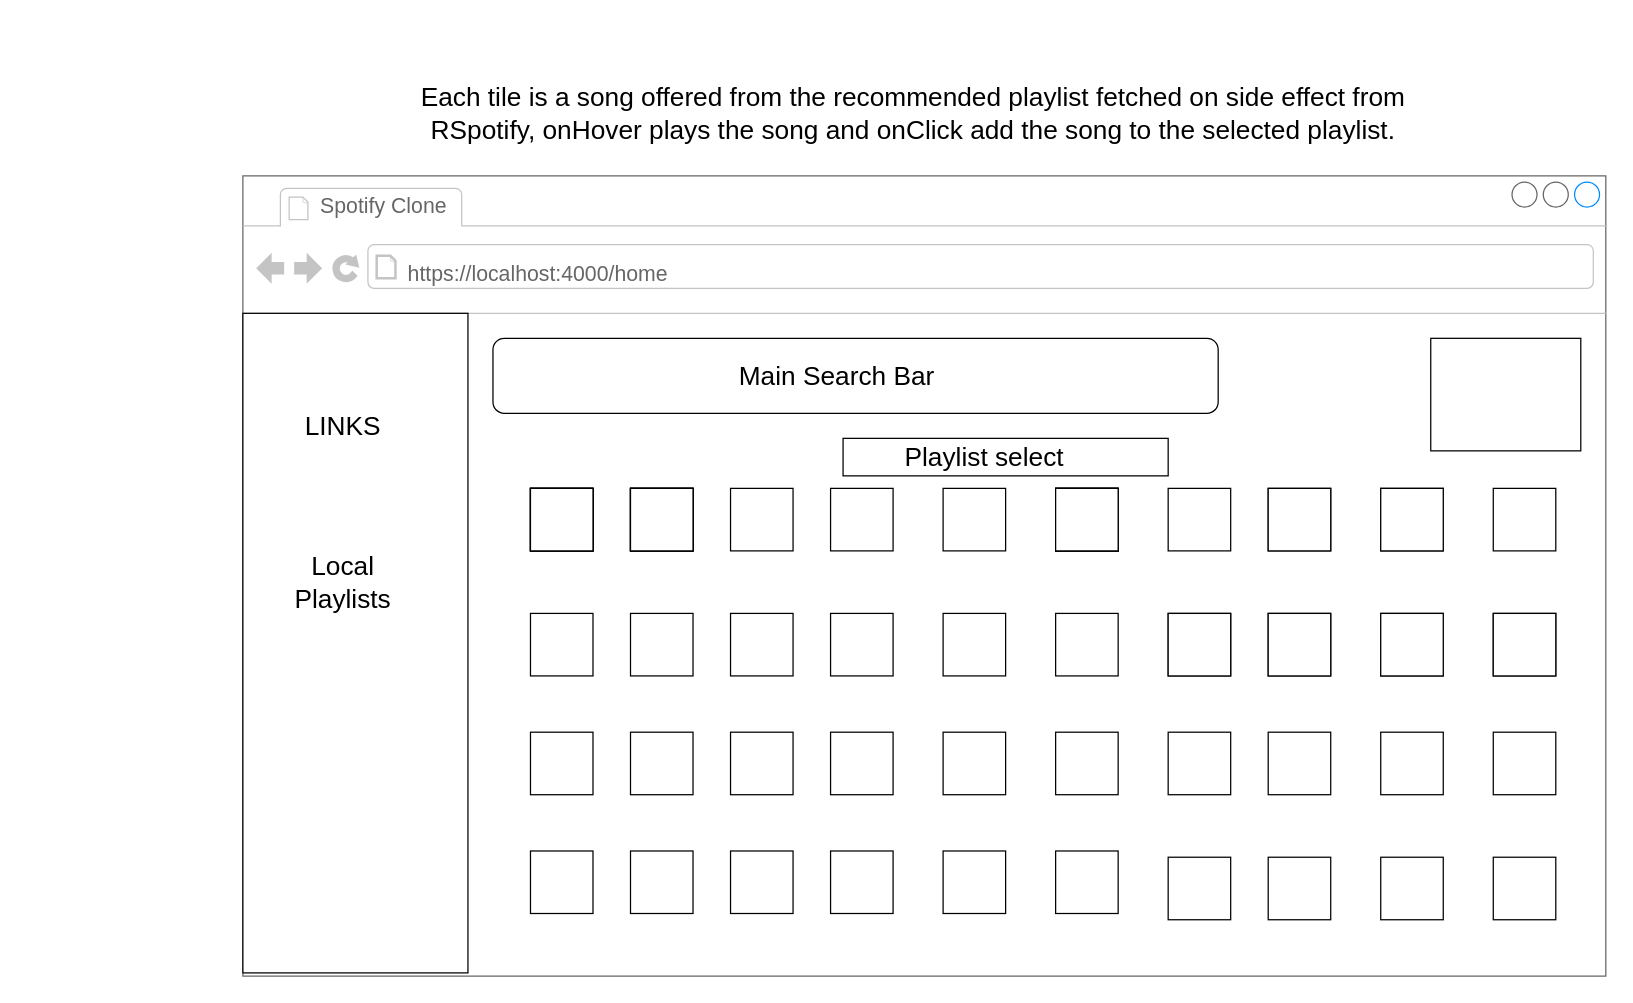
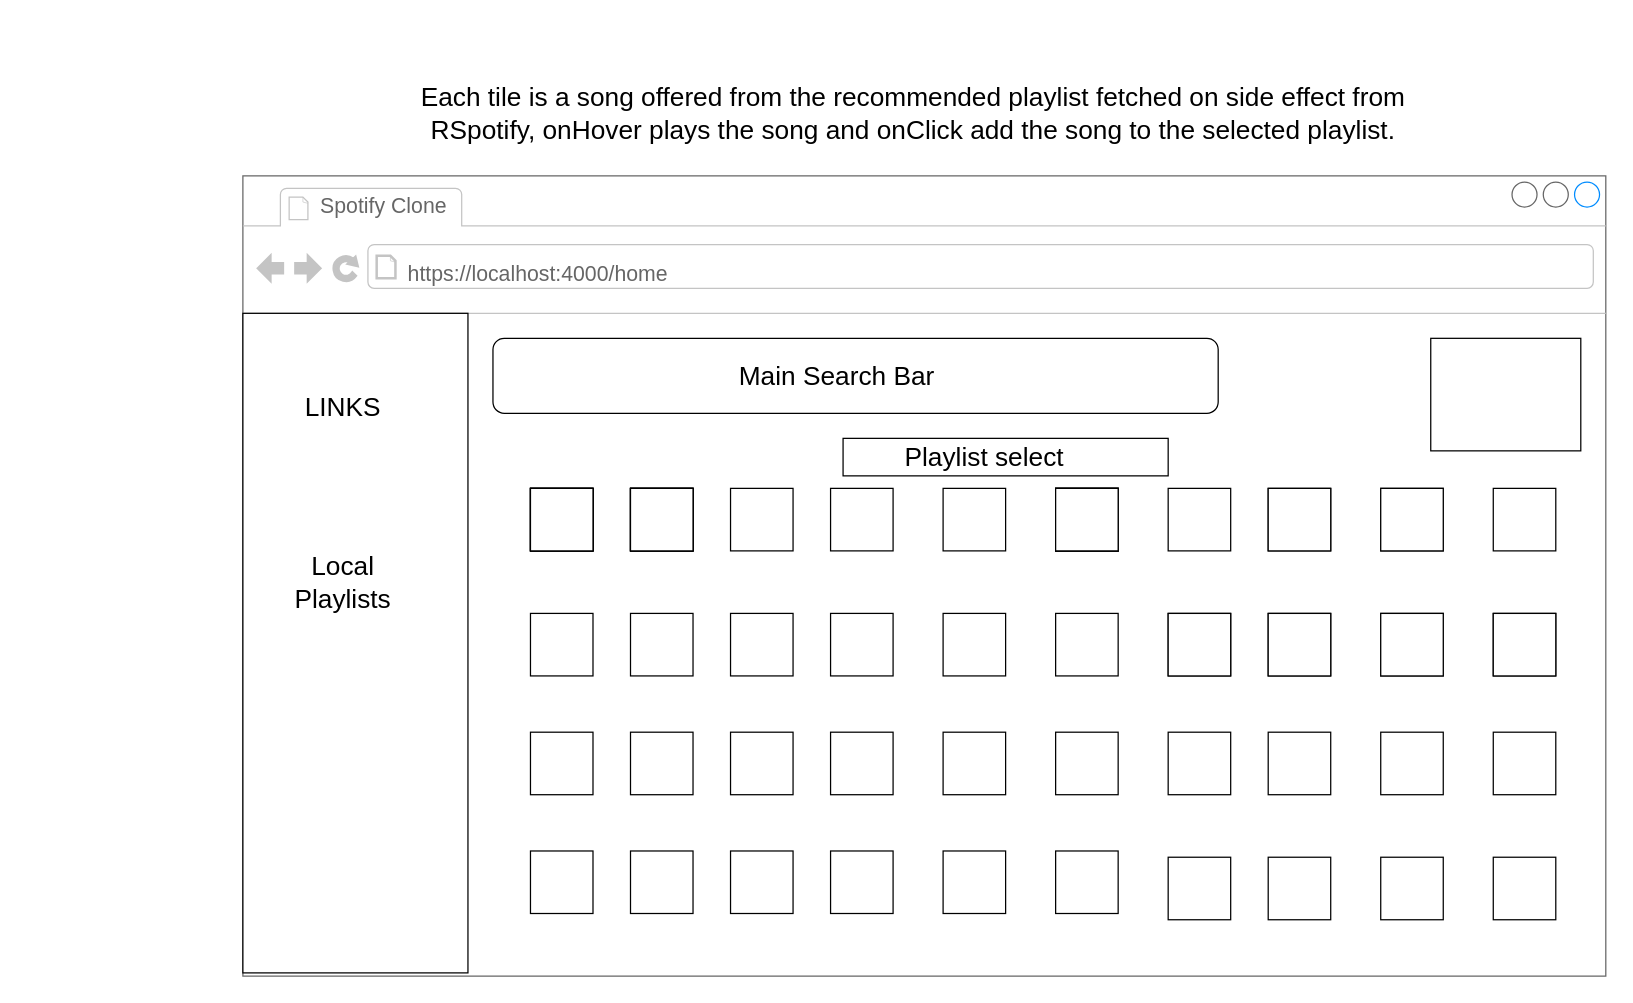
- <mxCell id="6" value="&lt;font style=&quot;font-size: 21px;&quot;&gt;LINKS&lt;/font&gt;" style="text;html=1;strokeColor=none;fillColor=none;align=center;verticalAlign=middle;whiteSpace=wrap;rounded=0;" parent="2" vertex="1"><mxGeometry x="20" y="145" width="120" height="110" as="geometry" /></mxCell>
+ <mxCell id="6" value="&lt;font style=&quot;font-size: 21px;&quot;&gt;LINKS&lt;/font&gt;" style="text;html=1;strokeColor=none;fillColor=none;align=center;verticalAlign=middle;whiteSpace=wrap;rounded=0;" parent="2" vertex="1"><mxGeometry x="20" y="130" width="120" height="110" as="geometry" /></mxCell>
